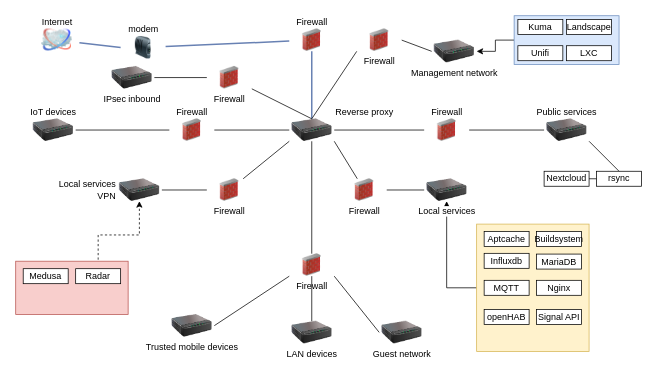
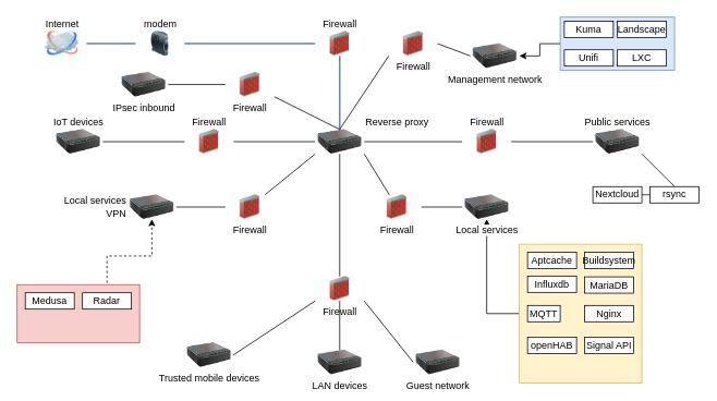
- <mxCell id="12" value="modem" style="image;html=1;image=img/lib/clip_art/networking/Modem_128x128.png;labelPosition=center;verticalLabelPosition=top;align=center;verticalAlign=bottom;" parent="1" vertex="1"><mxGeometry x="159.999" y="47.998" width="60" height="30" as="geometry" /></mxCell>
+ <mxCell id="12" value="modem" style="image;html=1;image=img/lib/clip_art/networking/Modem_128x128.png;labelPosition=center;verticalLabelPosition=top;align=center;verticalAlign=bottom;" parent="1" vertex="1"><mxGeometry x="164.999" y="37.998" width="60" height="30" as="geometry" /></mxCell>
- <mxCell id="17" value="IoT devices" style="image;html=1;image=img/lib/clip_art/networking/Print_Server_128x128.png;labelPosition=center;verticalLabelPosition=top;align=center;verticalAlign=bottom;" parent="1" vertex="1"><mxGeometry x="40" y="158" width="60" height="30" as="geometry" /></mxCell>
+ <mxCell id="17" value="IoT devices" style="image;html=1;image=img/lib/clip_art/networking/Print_Server_128x128.png;labelPosition=center;verticalLabelPosition=top;align=center;verticalAlign=bottom;" parent="1" vertex="1"><mxGeometry x="65" y="158" width="60" height="30" as="geometry" /></mxCell>
- <mxCell id="57" value="MQTT" style="rounded=0;whiteSpace=wrap;html=1;" vertex="1" parent="54"><mxGeometry x="10" y="75" width="60" height="20" as="geometry" /></mxCell>
+ <mxCell id="57" value="MQTT" style="rounded=0;whiteSpace=wrap;html=1;" vertex="1" parent="54"><mxGeometry x="10" y="75" width="40" height="20" as="geometry" /></mxCell>
